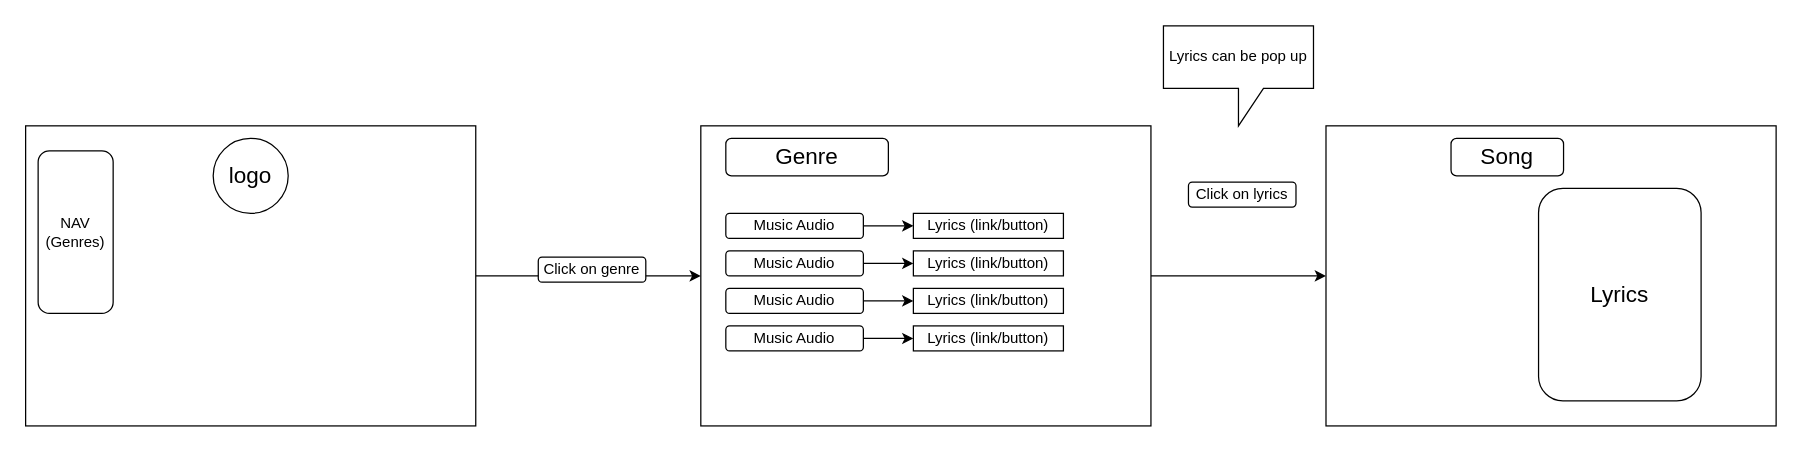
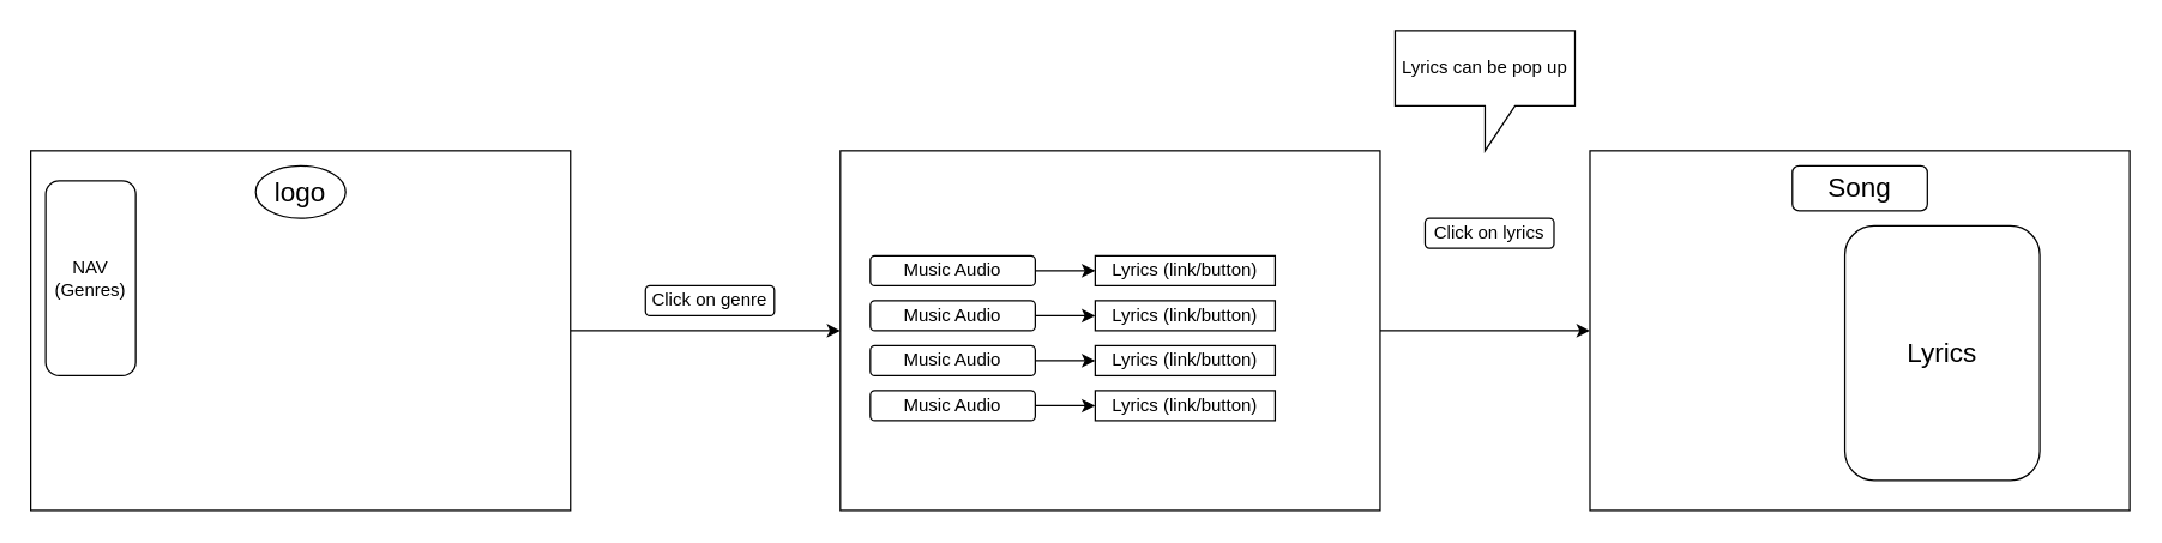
- <mxCell id="10" value="&lt;font style=&quot;font-size: 18px&quot;&gt;Genre&lt;/font&gt;" style="rounded=1;whiteSpace=wrap;html=1;" vertex="1" parent="1"><mxGeometry x="580" y="110" width="130" height="30" as="geometry" /></mxCell>
- <mxCell id="24" value="&lt;font style=&quot;font-size: 18px&quot;&gt;Song&lt;/font&gt;" style="rounded=1;whiteSpace=wrap;html=1;" vertex="1" parent="1"><mxGeometry x="1160" y="110" width="90" height="30" as="geometry" /></mxCell>
+ <mxCell id="24" value="&lt;font style=&quot;font-size: 18px&quot;&gt;Song&lt;/font&gt;" style="rounded=1;whiteSpace=wrap;html=1;" vertex="1" parent="1"><mxGeometry x="1195" y="110" width="90" height="30" as="geometry" /></mxCell>
- <mxCell id="4" value="&lt;font style=&quot;font-size: 18px&quot;&gt;logo&lt;/font&gt;" style="ellipse;whiteSpace=wrap;html=1;aspect=fixed;" vertex="1" parent="1"><mxGeometry x="170" y="110" width="60" height="60" as="geometry" /></mxCell>
+ <mxCell id="4" value="&lt;font style=&quot;font-size: 18px&quot;&gt;logo&lt;/font&gt;" style="ellipse;whiteSpace=wrap;html=1;aspect=fixed;" vertex="1" parent="1"><mxGeometry x="170" y="110" width="60" height="35" as="geometry" /></mxCell>
- <mxCell id="21" value="Click on genre" style="rounded=1;whiteSpace=wrap;html=1;" vertex="1" parent="1"><mxGeometry x="430" y="205" width="86" height="20" as="geometry" /></mxCell>
+ <mxCell id="21" value="Click on genre" style="rounded=1;whiteSpace=wrap;html=1;" vertex="1" parent="1"><mxGeometry x="430" y="190" width="86" height="20" as="geometry" /></mxCell>
